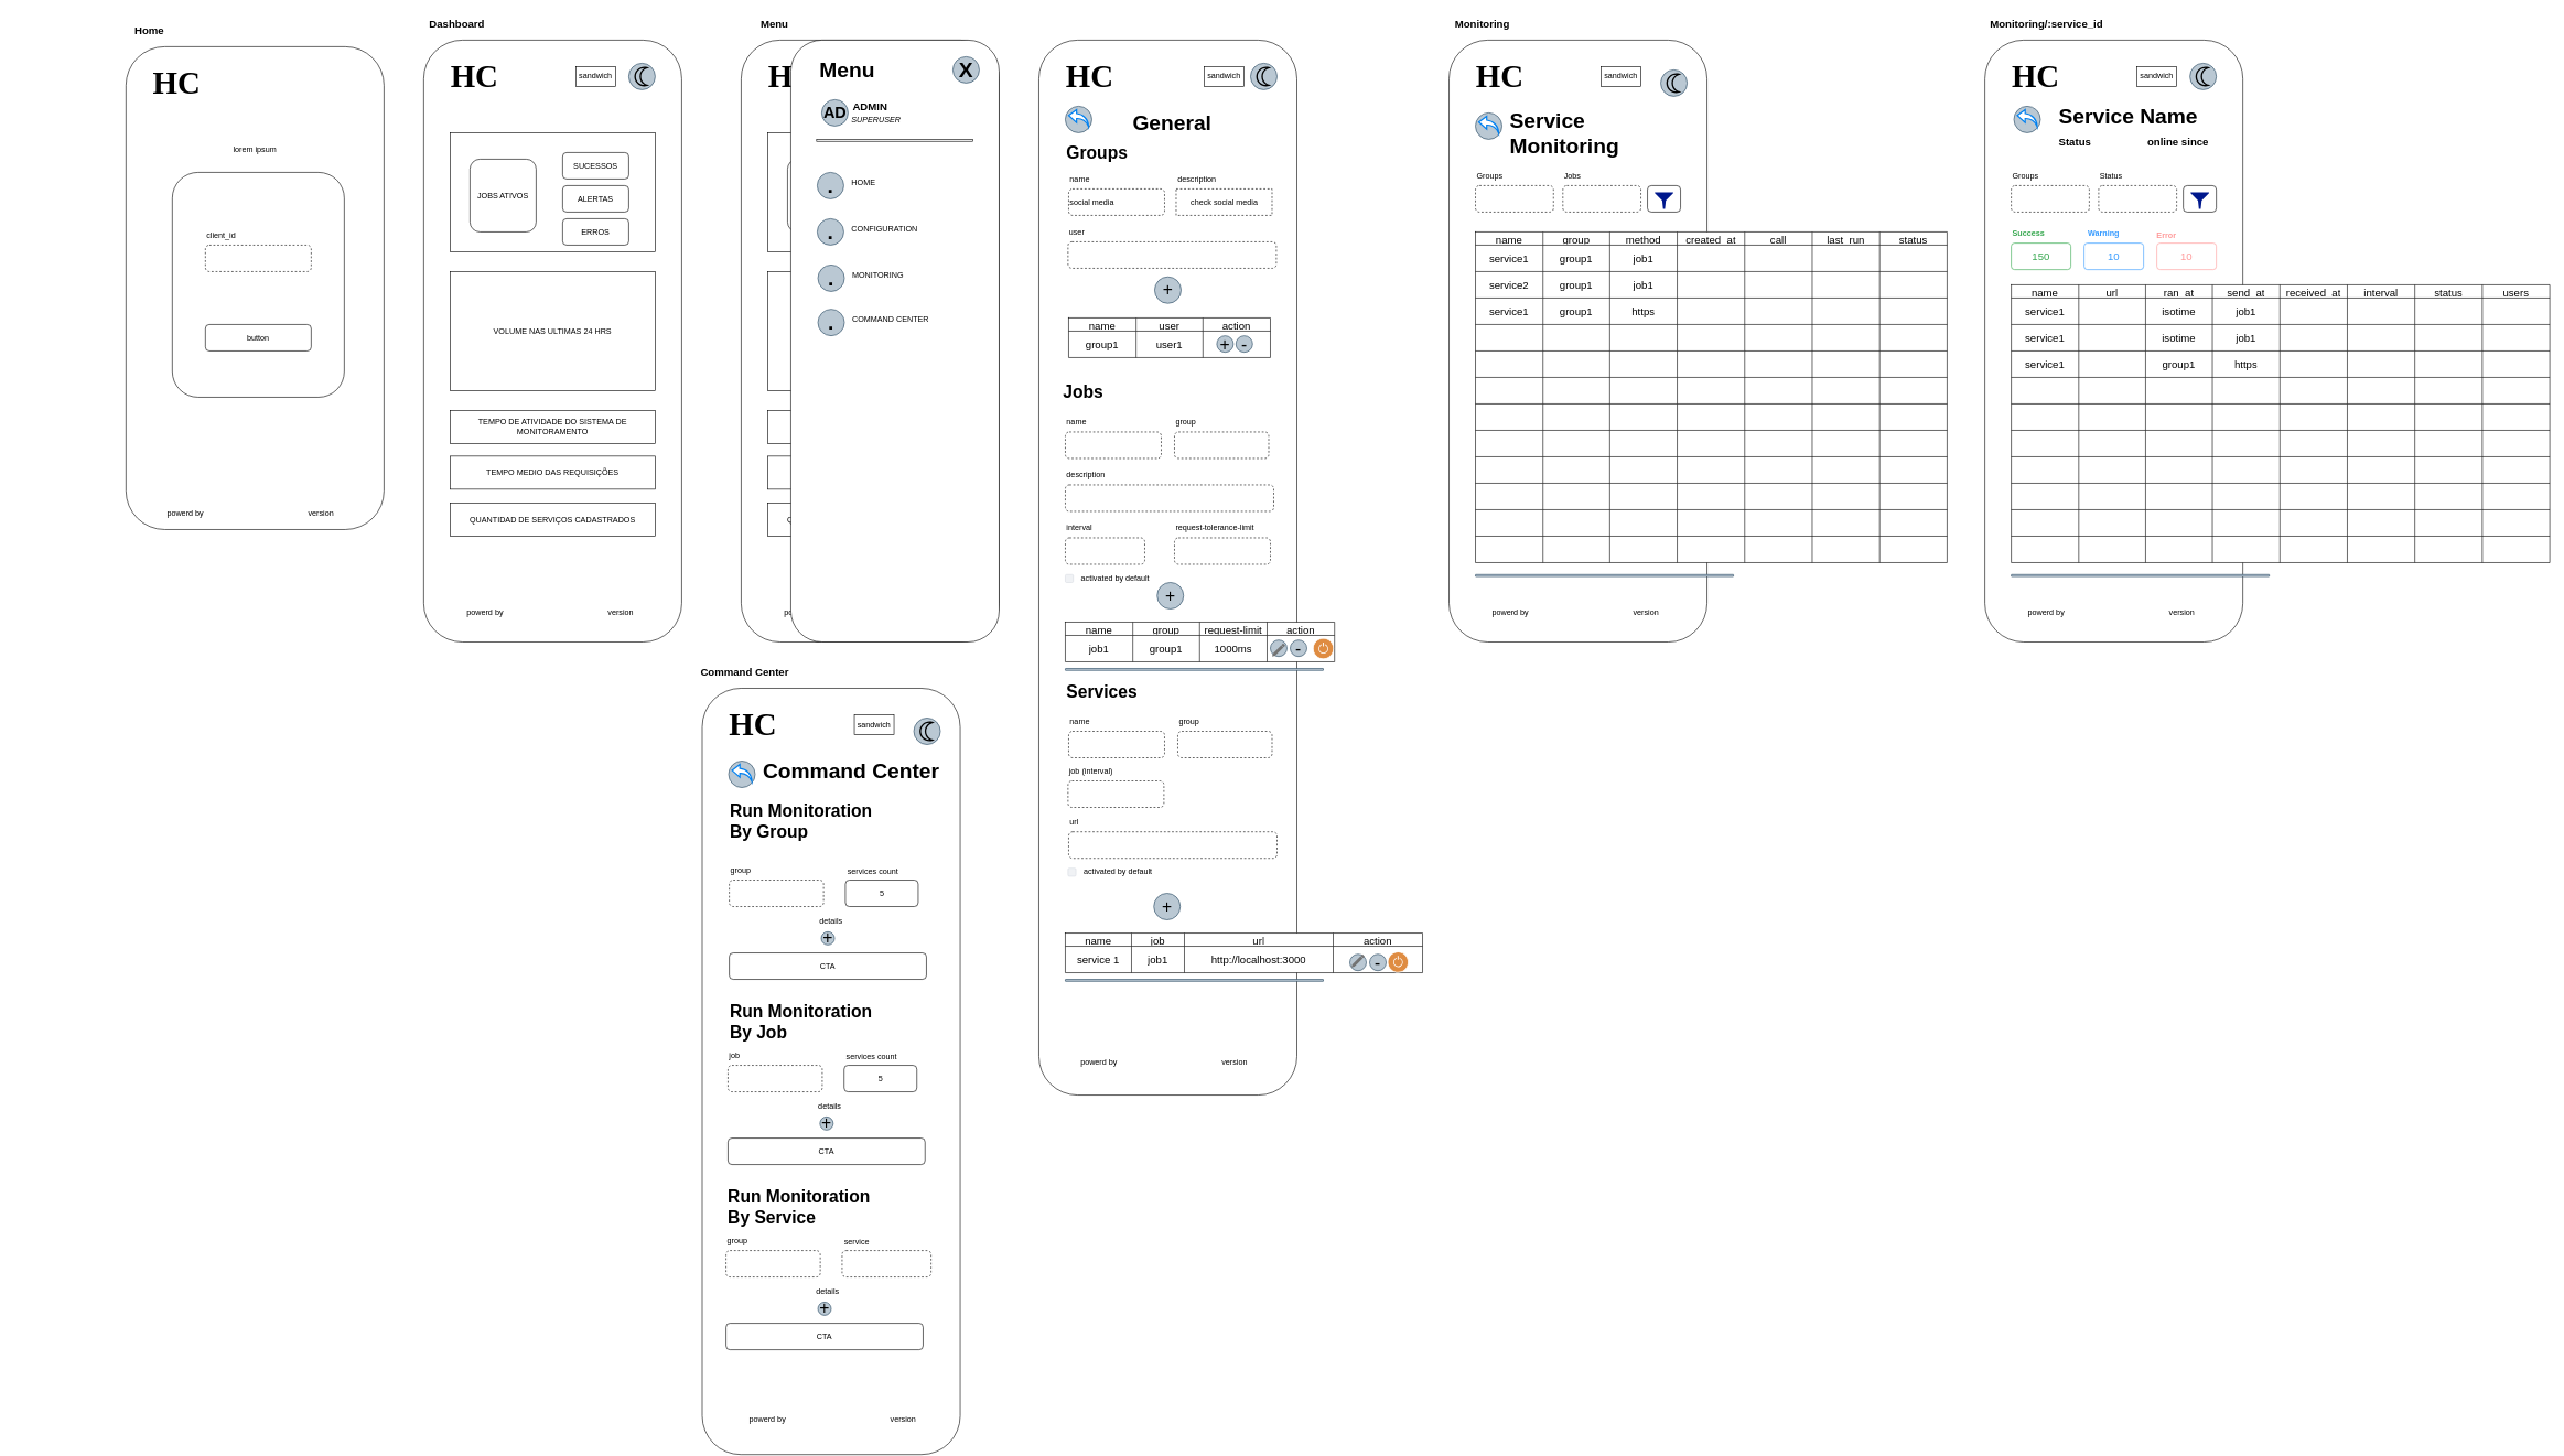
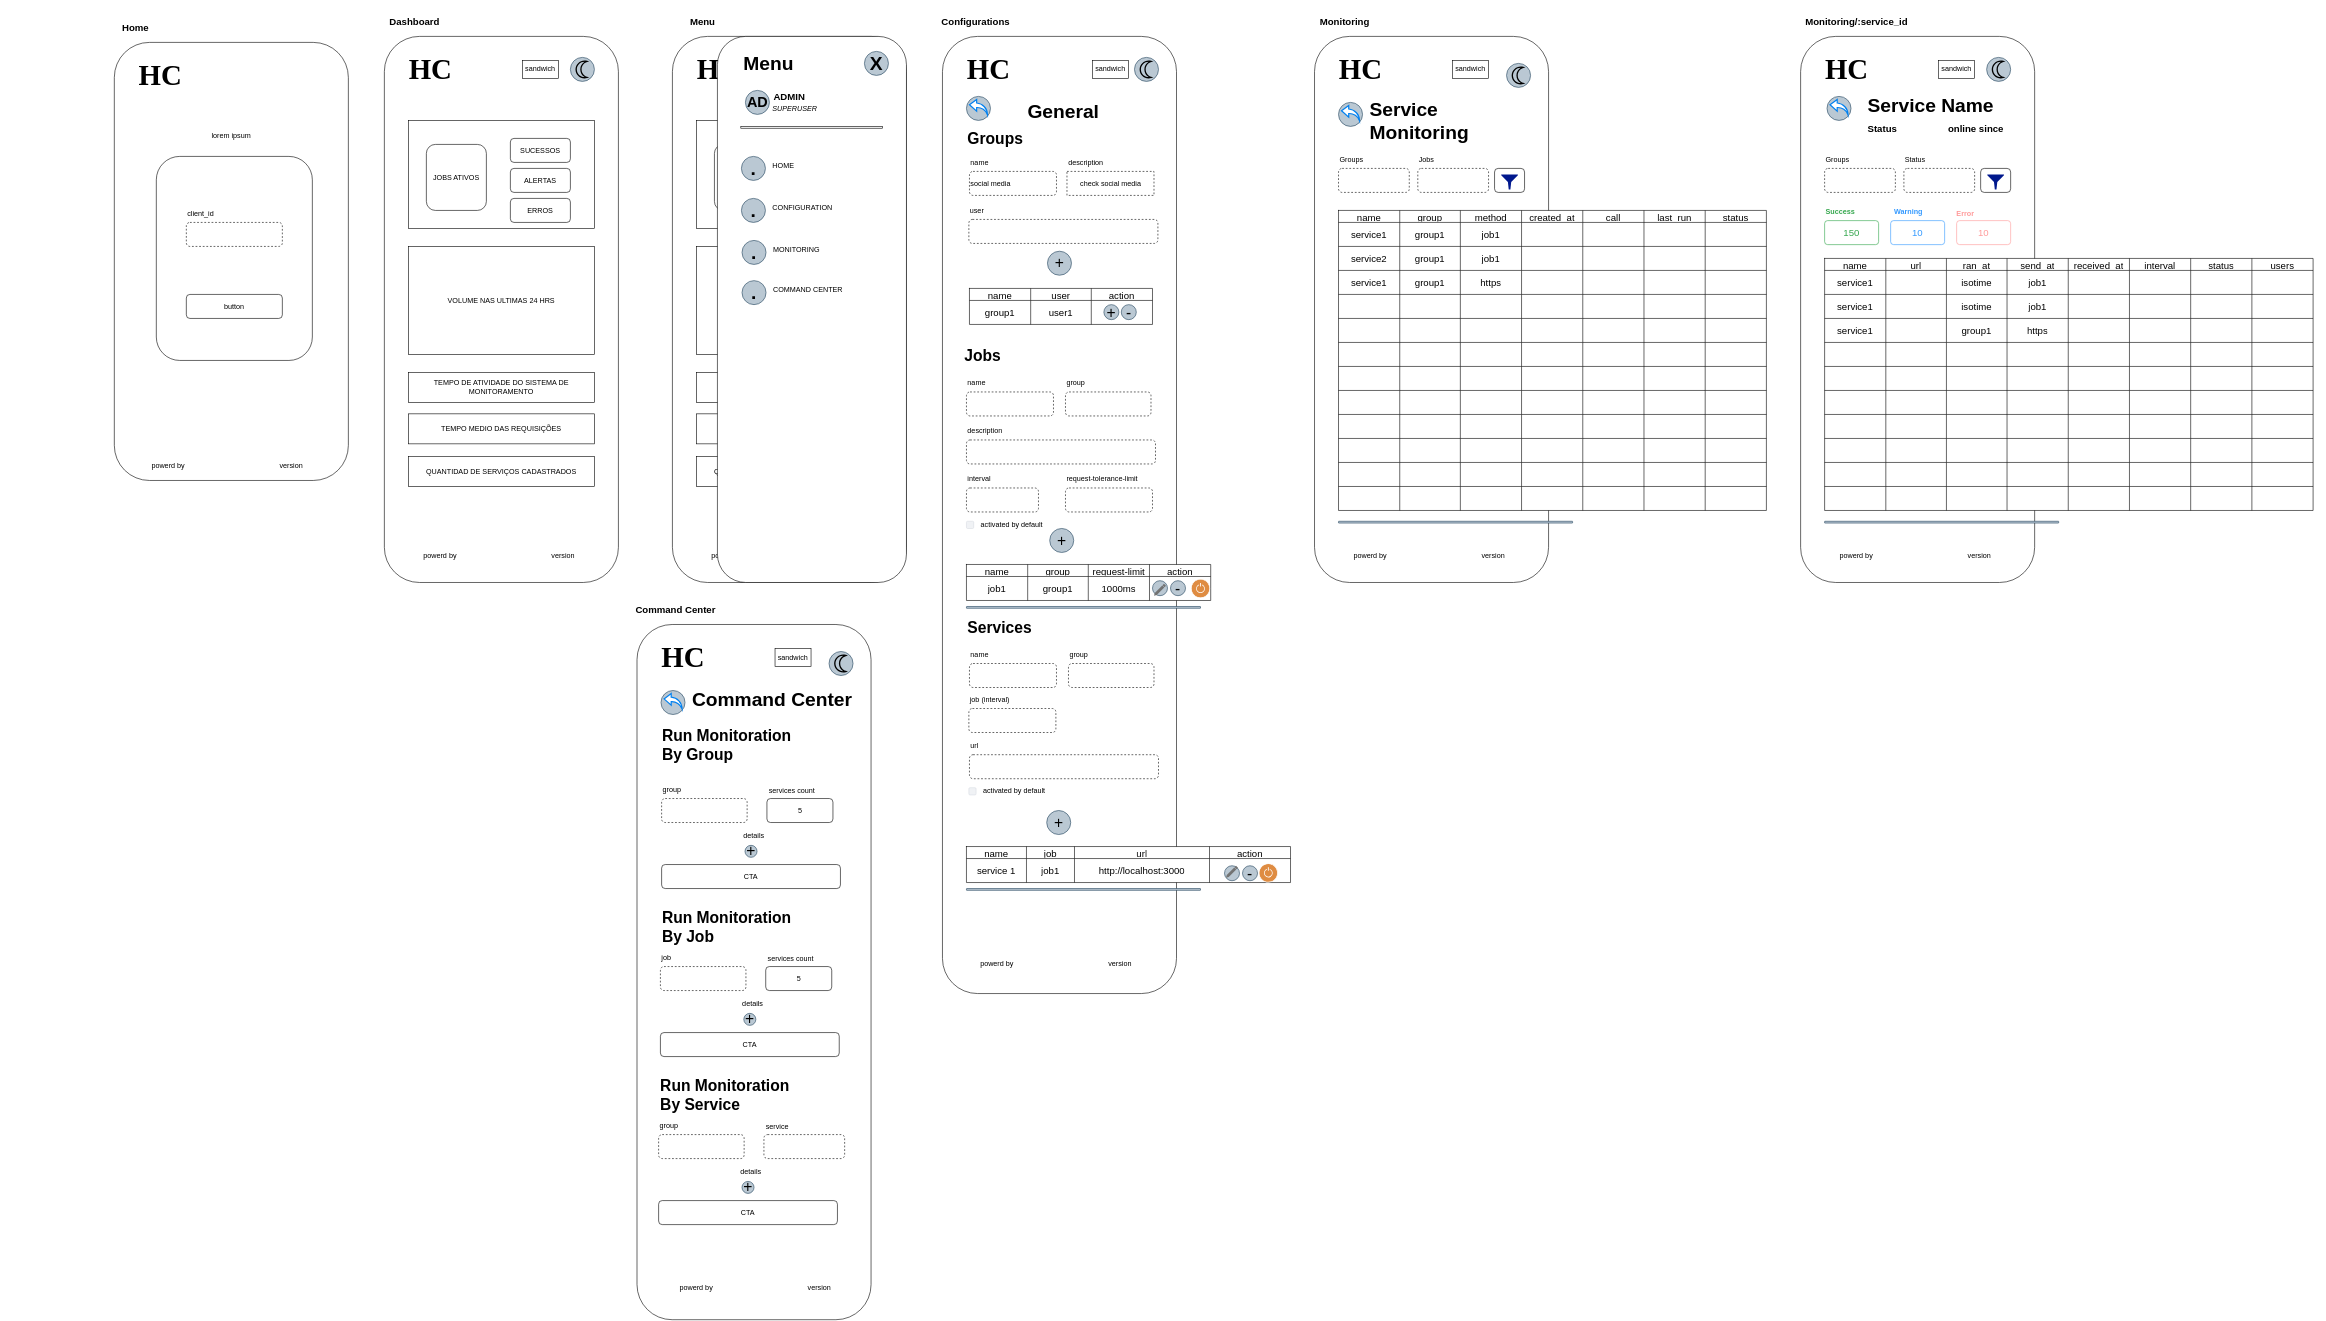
+ <mxCell id="65" value="Configurations" style="text;html=1;align=center;verticalAlign=middle;resizable=0;points=[];autosize=1;strokeColor=none;fillColor=none;fontSize=16;fontStyle=1" vertex="1" parent="1"><mxGeometry x="1560" y="20" width="130" height="30" as="geometry" /></mxCell>
